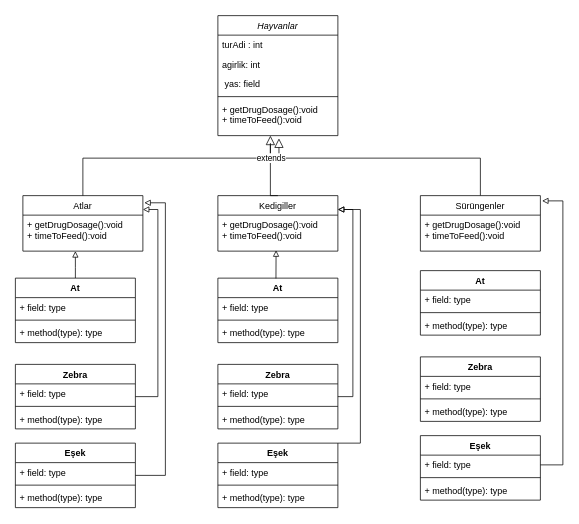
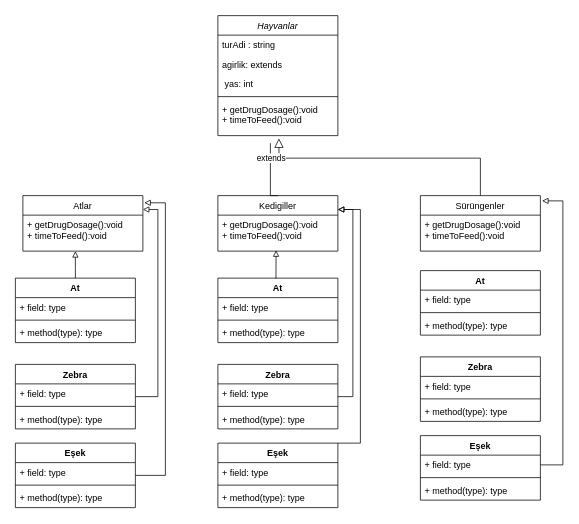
- <mxCell id="3" value="turAdi : int" style="text;align=left;verticalAlign=top;spacingLeft=4;spacingRight=4;overflow=hidden;rotatable=0;points=[[0,0.5],[1,0.5]];portConstraint=eastwest;" parent="2" vertex="1"><mxGeometry y="26" width="160" height="26" as="geometry" /></mxCell>
+ <mxCell id="3" value="turAdi : string" style="text;align=left;verticalAlign=top;spacingLeft=4;spacingRight=4;overflow=hidden;rotatable=0;points=[[0,0.5],[1,0.5]];portConstraint=eastwest;" parent="2" vertex="1"><mxGeometry y="26" width="160" height="26" as="geometry" /></mxCell>
- <mxCell id="4" value="agirlik: int" style="text;align=left;verticalAlign=top;spacingLeft=4;spacingRight=4;overflow=hidden;rotatable=0;points=[[0,0.5],[1,0.5]];portConstraint=eastwest;rounded=0;shadow=0;html=0;" parent="2" vertex="1"><mxGeometry y="52" width="160" height="26" as="geometry" /></mxCell>
+ <mxCell id="4" value="agirlik: extends" style="text;align=left;verticalAlign=top;spacingLeft=4;spacingRight=4;overflow=hidden;rotatable=0;points=[[0,0.5],[1,0.5]];portConstraint=eastwest;rounded=0;shadow=0;html=0;" parent="2" vertex="1"><mxGeometry y="52" width="160" height="26" as="geometry" /></mxCell>
- <mxCell id="5" value=" yas: field" style="text;align=left;verticalAlign=top;spacingLeft=4;spacingRight=4;overflow=hidden;rotatable=0;points=[[0,0.5],[1,0.5]];portConstraint=eastwest;rounded=0;shadow=0;html=0;" parent="2" vertex="1"><mxGeometry y="78" width="160" height="26" as="geometry" /></mxCell>
+ <mxCell id="5" value=" yas: int" style="text;align=left;verticalAlign=top;spacingLeft=4;spacingRight=4;overflow=hidden;rotatable=0;points=[[0,0.5],[1,0.5]];portConstraint=eastwest;rounded=0;shadow=0;html=0;" parent="2" vertex="1"><mxGeometry y="78" width="160" height="26" as="geometry" /></mxCell>
- <mxCell id="10" value="" style="endArrow=block;endSize=10;endFill=0;shadow=0;strokeWidth=1;rounded=0;edgeStyle=elbowEdgeStyle;elbow=vertical;" parent="1" source="8" target="2" edge="1"><mxGeometry width="160" relative="1" as="geometry"><mxPoint x="220" y="103" as="sourcePoint" /><mxPoint x="220" y="103" as="targetPoint" /><Array as="points"><mxPoint x="360" y="210" /><mxPoint x="370" y="190" /><mxPoint x="320" y="200" /><mxPoint x="310" y="210" /><mxPoint x="320" y="200" /><mxPoint x="110" y="230" /></Array></mxGeometry></mxCell>
